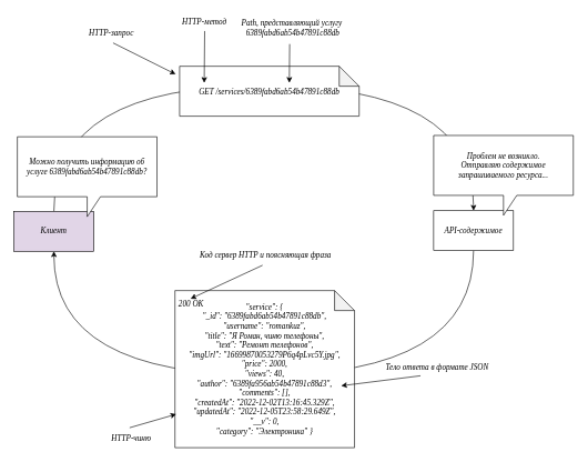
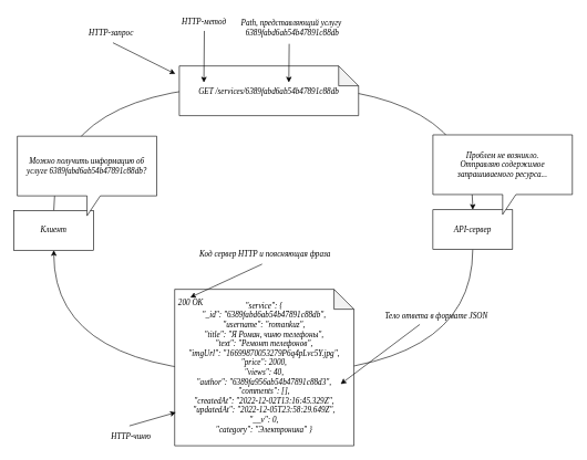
- <mxCell id="6" value="API-содержимое" style="rounded=0;whiteSpace=wrap;html=1;fontFamily=GOST type A Regular;fontSource=https%3A%2F%2Fwebfonts.pro%2Flight-fonts%2F123-gost_type_a.html;fontStyle=2" vertex="1" parent="1"><mxGeometry x="651" y="316" width="120" height="60" as="geometry" /></mxCell>
+ <mxCell id="6" value="API-сервер" style="rounded=0;whiteSpace=wrap;html=1;fontFamily=GOST type A Regular;fontSource=https%3A%2F%2Fwebfonts.pro%2Flight-fonts%2F123-gost_type_a.html;fontStyle=2" vertex="1" parent="1"><mxGeometry x="651" y="316" width="120" height="60" as="geometry" /></mxCell>
- <mxCell id="5" value="Клиент" style="rounded=0;whiteSpace=wrap;html=1;fontFamily=GOST type A Regular;fontSource=https%3A%2F%2Fwebfonts.pro%2Flight-fonts%2F123-gost_type_a.html;fontStyle=2;fillColor=#e1d5e7;" vertex="1" parent="1"><mxGeometry x="20" y="317" width="120" height="60" as="geometry" /></mxCell>
+ <mxCell id="5" value="Клиент" style="rounded=0;whiteSpace=wrap;html=1;fontFamily=GOST type A Regular;fontSource=https%3A%2F%2Fwebfonts.pro%2Flight-fonts%2F123-gost_type_a.html;fontStyle=2" vertex="1" parent="1"><mxGeometry x="20" y="317" width="120" height="60" as="geometry" /></mxCell>
- <mxCell id="16" value="Тело ответа в формате JSON" style="text;html=1;align=center;verticalAlign=middle;resizable=0;points=[];autosize=1;strokeColor=none;fillColor=none;fontFamily=GOST type A Regular;fontStyle=2;fontSource=https%3A%2F%2Fwebfonts.pro%2Flight-fonts%2F123-gost_type_a.html;" vertex="1" parent="1"><mxGeometry x="569" y="538" width="173" height="26" as="geometry" /></mxCell>
+ <mxCell id="16" value="Тело ответа в формате JSON" style="text;html=1;align=center;verticalAlign=middle;resizable=0;points=[];autosize=1;strokeColor=none;fillColor=none;fontFamily=GOST type A Regular;fontStyle=2;fontSource=https%3A%2F%2Fwebfonts.pro%2Flight-fonts%2F123-gost_type_a.html;" vertex="1" parent="1"><mxGeometry x="569" y="463" width="173" height="26" as="geometry" /></mxCell>
